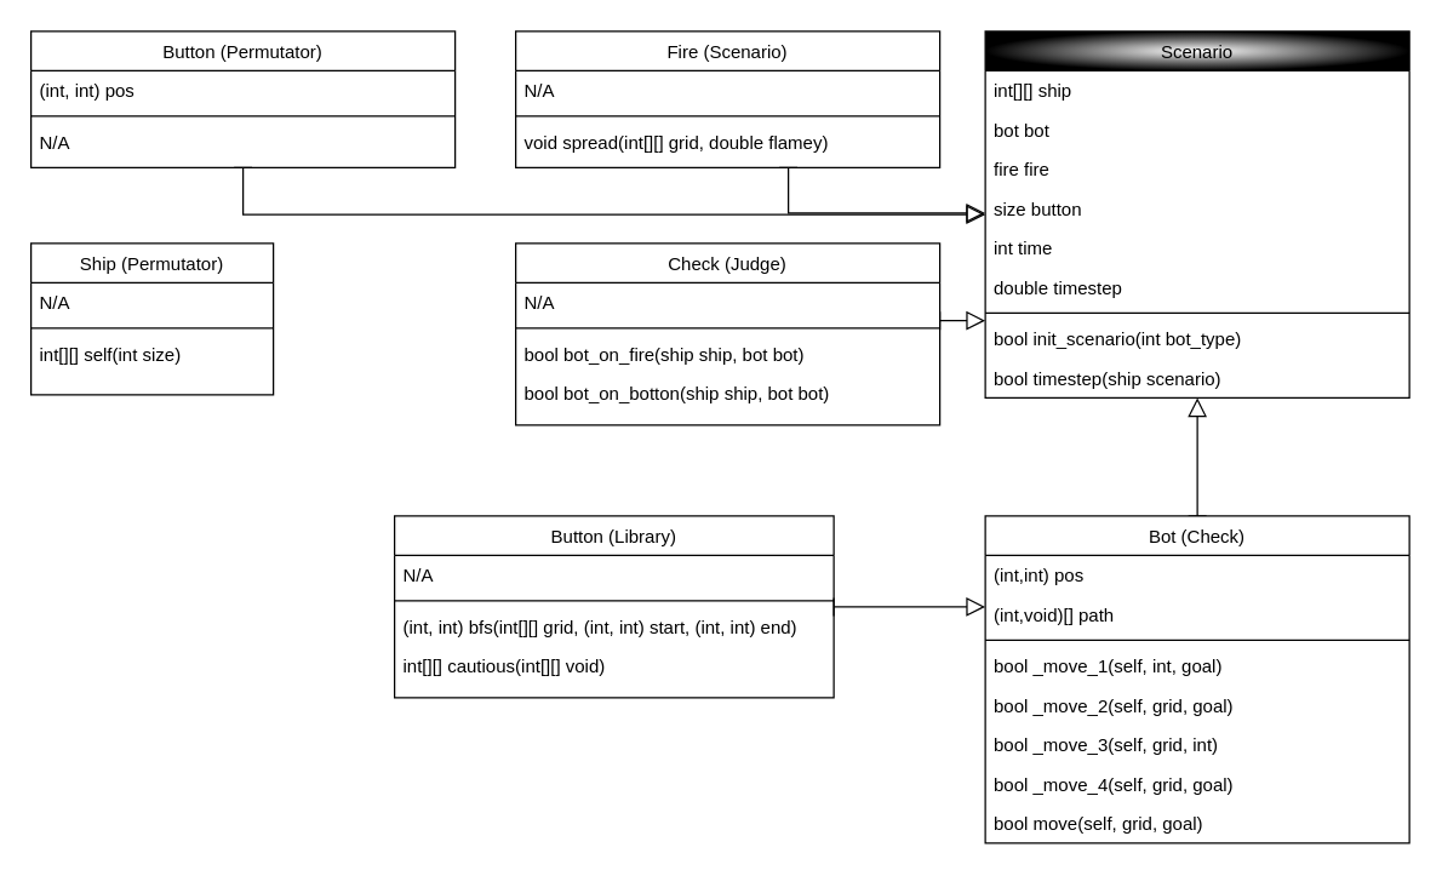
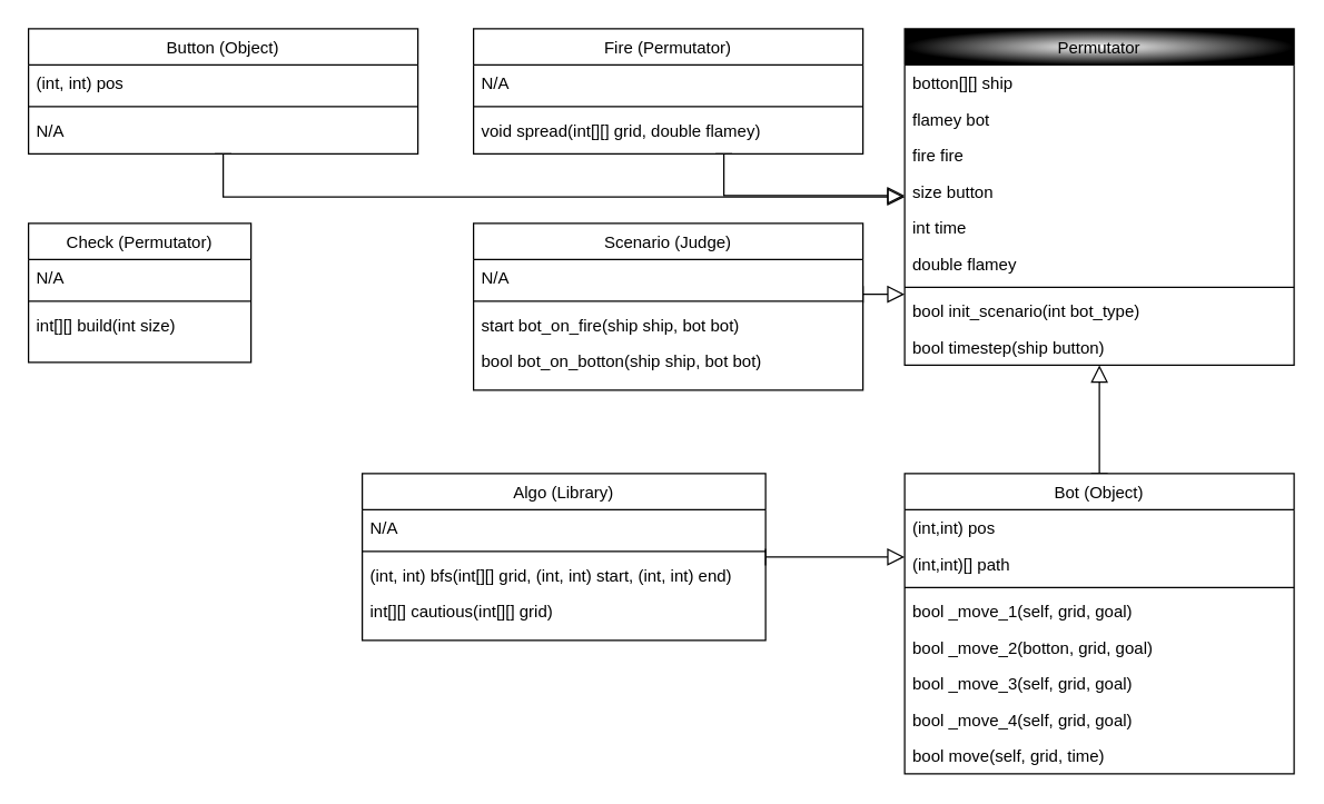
- <mxCell id="34" value="Button (Permutator)" style="swimlane;fontStyle=0;align=center;verticalAlign=top;childLayout=stackLayout;horizontal=1;startSize=26;horizontalStack=0;resizeParent=1;resizeLast=0;collapsible=1;marginBottom=0;rounded=0;shadow=0;strokeWidth=1;" parent="1" vertex="1"><mxGeometry x="20" y="20" width="280" height="90" as="geometry"><mxRectangle x="550" y="140" width="160" height="26" as="alternateBounds" /></mxGeometry></mxCell>
+ <mxCell id="34" value="Button (Object)" style="swimlane;fontStyle=0;align=center;verticalAlign=top;childLayout=stackLayout;horizontal=1;startSize=26;horizontalStack=0;resizeParent=1;resizeLast=0;collapsible=1;marginBottom=0;rounded=0;shadow=0;strokeWidth=1;" parent="1" vertex="1"><mxGeometry x="20" y="20" width="280" height="90" as="geometry"><mxRectangle x="550" y="140" width="160" height="26" as="alternateBounds" /></mxGeometry></mxCell>
- <mxCell id="20" value="Fire (Scenario)" style="swimlane;fontStyle=0;align=center;verticalAlign=top;childLayout=stackLayout;horizontal=1;startSize=26;horizontalStack=0;resizeParent=1;resizeLast=0;collapsible=1;marginBottom=0;rounded=0;shadow=0;strokeWidth=1;" parent="1" vertex="1"><mxGeometry x="340" y="20" width="280" height="90" as="geometry"><mxRectangle x="550" y="140" width="160" height="26" as="alternateBounds" /></mxGeometry></mxCell>
+ <mxCell id="20" value="Fire (Permutator)" style="swimlane;fontStyle=0;align=center;verticalAlign=top;childLayout=stackLayout;horizontal=1;startSize=26;horizontalStack=0;resizeParent=1;resizeLast=0;collapsible=1;marginBottom=0;rounded=0;shadow=0;strokeWidth=1;" parent="1" vertex="1"><mxGeometry x="340" y="20" width="280" height="90" as="geometry"><mxRectangle x="550" y="140" width="160" height="26" as="alternateBounds" /></mxGeometry></mxCell>
- <mxCell id="10" value="Scenario" style="swimlane;fontStyle=0;align=center;verticalAlign=top;childLayout=stackLayout;horizontal=1;startSize=26;horizontalStack=0;resizeParent=1;resizeLast=0;collapsible=1;marginBottom=0;rounded=0;shadow=0;strokeWidth=1;gradientColor=default;swimlaneFillColor=none;fillColor=default;gradientDirection=radial;" parent="1" vertex="1"><mxGeometry x="650" y="20" width="280" height="242" as="geometry"><mxRectangle x="550" y="140" width="160" height="26" as="alternateBounds" /></mxGeometry></mxCell>
+ <mxCell id="10" value="Permutator" style="swimlane;fontStyle=0;align=center;verticalAlign=top;childLayout=stackLayout;horizontal=1;startSize=26;horizontalStack=0;resizeParent=1;resizeLast=0;collapsible=1;marginBottom=0;rounded=0;shadow=0;strokeWidth=1;gradientColor=default;swimlaneFillColor=none;fillColor=default;gradientDirection=radial;" parent="1" vertex="1"><mxGeometry x="650" y="20" width="280" height="242" as="geometry"><mxRectangle x="550" y="140" width="160" height="26" as="alternateBounds" /></mxGeometry></mxCell>
- <mxCell id="11" value="int[][] ship" style="text;align=left;verticalAlign=top;spacingLeft=4;spacingRight=4;overflow=hidden;rotatable=0;points=[[0,0.5],[1,0.5]];portConstraint=eastwest;" parent="10" vertex="1"><mxGeometry y="26" width="280" height="26" as="geometry" /></mxCell>
+ <mxCell id="11" value="botton[][] ship" style="text;align=left;verticalAlign=top;spacingLeft=4;spacingRight=4;overflow=hidden;rotatable=0;points=[[0,0.5],[1,0.5]];portConstraint=eastwest;" parent="10" vertex="1"><mxGeometry y="26" width="280" height="26" as="geometry" /></mxCell>
- <mxCell id="12" value="bot bot" style="text;align=left;verticalAlign=top;spacingLeft=4;spacingRight=4;overflow=hidden;rotatable=0;points=[[0,0.5],[1,0.5]];portConstraint=eastwest;rounded=0;shadow=0;html=0;" parent="10" vertex="1"><mxGeometry y="52" width="280" height="26" as="geometry" /></mxCell>
+ <mxCell id="12" value="flamey bot" style="text;align=left;verticalAlign=top;spacingLeft=4;spacingRight=4;overflow=hidden;rotatable=0;points=[[0,0.5],[1,0.5]];portConstraint=eastwest;rounded=0;shadow=0;html=0;" parent="10" vertex="1"><mxGeometry y="52" width="280" height="26" as="geometry" /></mxCell>
- <mxCell id="2" value="Ship (Permutator)" style="swimlane;fontStyle=0;align=center;verticalAlign=top;childLayout=stackLayout;horizontal=1;startSize=26;horizontalStack=0;resizeParent=1;resizeLast=0;collapsible=1;marginBottom=0;rounded=0;shadow=0;strokeWidth=1;" parent="1" vertex="1"><mxGeometry x="20" y="160" width="160" height="100" as="geometry"><mxRectangle x="470" y="226" width="160" height="26" as="alternateBounds" /></mxGeometry></mxCell>
+ <mxCell id="2" value="Check (Permutator)" style="swimlane;fontStyle=0;align=center;verticalAlign=top;childLayout=stackLayout;horizontal=1;startSize=26;horizontalStack=0;resizeParent=1;resizeLast=0;collapsible=1;marginBottom=0;rounded=0;shadow=0;strokeWidth=1;" parent="1" vertex="1"><mxGeometry x="20" y="160" width="160" height="100" as="geometry"><mxRectangle x="470" y="226" width="160" height="26" as="alternateBounds" /></mxGeometry></mxCell>
- <mxCell id="38" value="Check (Judge)" style="swimlane;fontStyle=0;align=center;verticalAlign=top;childLayout=stackLayout;horizontal=1;startSize=26;horizontalStack=0;resizeParent=1;resizeLast=0;collapsible=1;marginBottom=0;rounded=0;shadow=0;strokeWidth=1;" parent="1" vertex="1"><mxGeometry x="340" y="160" width="280" height="120" as="geometry"><mxRectangle x="550" y="140" width="160" height="26" as="alternateBounds" /></mxGeometry></mxCell>
+ <mxCell id="38" value="Scenario (Judge)" style="swimlane;fontStyle=0;align=center;verticalAlign=top;childLayout=stackLayout;horizontal=1;startSize=26;horizontalStack=0;resizeParent=1;resizeLast=0;collapsible=1;marginBottom=0;rounded=0;shadow=0;strokeWidth=1;" parent="1" vertex="1"><mxGeometry x="340" y="160" width="280" height="120" as="geometry"><mxRectangle x="550" y="140" width="160" height="26" as="alternateBounds" /></mxGeometry></mxCell>
- <mxCell id="16" value="double timestep" style="text;align=left;verticalAlign=top;spacingLeft=4;spacingRight=4;overflow=hidden;rotatable=0;points=[[0,0.5],[1,0.5]];portConstraint=eastwest;rounded=0;shadow=0;html=0;" parent="10" vertex="1"><mxGeometry y="156" width="280" height="26" as="geometry" /></mxCell>
+ <mxCell id="16" value="double flamey" style="text;align=left;verticalAlign=top;spacingLeft=4;spacingRight=4;overflow=hidden;rotatable=0;points=[[0,0.5],[1,0.5]];portConstraint=eastwest;rounded=0;shadow=0;html=0;" parent="10" vertex="1"><mxGeometry y="156" width="280" height="26" as="geometry" /></mxCell>
- <mxCell id="5" value="int[][] self(int size)" style="text;align=left;verticalAlign=top;spacingLeft=4;spacingRight=4;overflow=hidden;rotatable=0;points=[[0,0.5],[1,0.5]];portConstraint=eastwest;" parent="2" vertex="1"><mxGeometry y="60" width="160" height="26" as="geometry" /></mxCell>
+ <mxCell id="5" value="int[][] build(int size)" style="text;align=left;verticalAlign=top;spacingLeft=4;spacingRight=4;overflow=hidden;rotatable=0;points=[[0,0.5],[1,0.5]];portConstraint=eastwest;" parent="2" vertex="1"><mxGeometry y="60" width="160" height="26" as="geometry" /></mxCell>
- <mxCell id="41" value="bool bot_on_fire(ship ship, bot bot)" style="text;align=left;verticalAlign=top;spacingLeft=4;spacingRight=4;overflow=hidden;rotatable=0;points=[[0,0.5],[1,0.5]];portConstraint=eastwest;" parent="38" vertex="1"><mxGeometry y="60" width="280" height="26" as="geometry" /></mxCell>
+ <mxCell id="41" value="start bot_on_fire(ship ship, bot bot)" style="text;align=left;verticalAlign=top;spacingLeft=4;spacingRight=4;overflow=hidden;rotatable=0;points=[[0,0.5],[1,0.5]];portConstraint=eastwest;" parent="38" vertex="1"><mxGeometry y="60" width="280" height="26" as="geometry" /></mxCell>
- <mxCell id="19" value="bool timestep(ship scenario)" style="text;align=left;verticalAlign=top;spacingLeft=4;spacingRight=4;overflow=hidden;rotatable=0;points=[[0,0.5],[1,0.5]];portConstraint=eastwest;" parent="10" vertex="1"><mxGeometry y="216" width="280" height="26" as="geometry" /></mxCell>
+ <mxCell id="19" value="bool timestep(ship button)" style="text;align=left;verticalAlign=top;spacingLeft=4;spacingRight=4;overflow=hidden;rotatable=0;points=[[0,0.5],[1,0.5]];portConstraint=eastwest;" parent="10" vertex="1"><mxGeometry y="216" width="280" height="26" as="geometry" /></mxCell>
- <mxCell id="43" value="Button (Library)" style="swimlane;fontStyle=0;align=center;verticalAlign=top;childLayout=stackLayout;horizontal=1;startSize=26;horizontalStack=0;resizeParent=1;resizeLast=0;collapsible=1;marginBottom=0;rounded=0;shadow=0;strokeWidth=1;" parent="1" vertex="1"><mxGeometry x="260" y="340" width="290" height="120" as="geometry"><mxRectangle x="550" y="140" width="160" height="26" as="alternateBounds" /></mxGeometry></mxCell>
+ <mxCell id="43" value="Algo (Library)" style="swimlane;fontStyle=0;align=center;verticalAlign=top;childLayout=stackLayout;horizontal=1;startSize=26;horizontalStack=0;resizeParent=1;resizeLast=0;collapsible=1;marginBottom=0;rounded=0;shadow=0;strokeWidth=1;" parent="1" vertex="1"><mxGeometry x="260" y="340" width="290" height="120" as="geometry"><mxRectangle x="550" y="140" width="160" height="26" as="alternateBounds" /></mxGeometry></mxCell>
- <mxCell id="25" value="Bot (Check)" style="swimlane;fontStyle=0;align=center;verticalAlign=top;childLayout=stackLayout;horizontal=1;startSize=26;horizontalStack=0;resizeParent=1;resizeLast=0;collapsible=1;marginBottom=0;rounded=0;shadow=0;strokeWidth=1;" parent="1" vertex="1"><mxGeometry x="650" y="340" width="280" height="216" as="geometry"><mxRectangle x="550" y="140" width="160" height="26" as="alternateBounds" /></mxGeometry></mxCell>
+ <mxCell id="25" value="Bot (Object)" style="swimlane;fontStyle=0;align=center;verticalAlign=top;childLayout=stackLayout;horizontal=1;startSize=26;horizontalStack=0;resizeParent=1;resizeLast=0;collapsible=1;marginBottom=0;rounded=0;shadow=0;strokeWidth=1;" parent="1" vertex="1"><mxGeometry x="650" y="340" width="280" height="216" as="geometry"><mxRectangle x="550" y="140" width="160" height="26" as="alternateBounds" /></mxGeometry></mxCell>
- <mxCell id="27" value="(int,void)[] path" style="text;align=left;verticalAlign=top;spacingLeft=4;spacingRight=4;overflow=hidden;rotatable=0;points=[[0,0.5],[1,0.5]];portConstraint=eastwest;" parent="25" vertex="1"><mxGeometry y="52" width="280" height="26" as="geometry" /></mxCell>
+ <mxCell id="27" value="(int,int)[] path" style="text;align=left;verticalAlign=top;spacingLeft=4;spacingRight=4;overflow=hidden;rotatable=0;points=[[0,0.5],[1,0.5]];portConstraint=eastwest;" parent="25" vertex="1"><mxGeometry y="52" width="280" height="26" as="geometry" /></mxCell>
- <mxCell id="47" value="int[][] cautious(int[][] void)" style="text;align=left;verticalAlign=top;spacingLeft=4;spacingRight=4;overflow=hidden;rotatable=0;points=[[0,0.5],[1,0.5]];portConstraint=eastwest;" parent="43" vertex="1"><mxGeometry y="86" width="290" height="26" as="geometry" /></mxCell>
+ <mxCell id="47" value="int[][] cautious(int[][] grid)" style="text;align=left;verticalAlign=top;spacingLeft=4;spacingRight=4;overflow=hidden;rotatable=0;points=[[0,0.5],[1,0.5]];portConstraint=eastwest;" parent="43" vertex="1"><mxGeometry y="86" width="290" height="26" as="geometry" /></mxCell>
- <mxCell id="29" value="bool _move_1(self, int, goal)" style="text;align=left;verticalAlign=top;spacingLeft=4;spacingRight=4;overflow=hidden;rotatable=0;points=[[0,0.5],[1,0.5]];portConstraint=eastwest;" parent="25" vertex="1"><mxGeometry y="86" width="280" height="26" as="geometry" /></mxCell>
+ <mxCell id="29" value="bool _move_1(self, grid, goal)" style="text;align=left;verticalAlign=top;spacingLeft=4;spacingRight=4;overflow=hidden;rotatable=0;points=[[0,0.5],[1,0.5]];portConstraint=eastwest;" parent="25" vertex="1"><mxGeometry y="86" width="280" height="26" as="geometry" /></mxCell>
- <mxCell id="30" value="bool _move_2(self, grid, goal)" style="text;align=left;verticalAlign=top;spacingLeft=4;spacingRight=4;overflow=hidden;rotatable=0;points=[[0,0.5],[1,0.5]];portConstraint=eastwest;" parent="25" vertex="1"><mxGeometry y="112" width="280" height="26" as="geometry" /></mxCell>
+ <mxCell id="30" value="bool _move_2(botton, grid, goal)" style="text;align=left;verticalAlign=top;spacingLeft=4;spacingRight=4;overflow=hidden;rotatable=0;points=[[0,0.5],[1,0.5]];portConstraint=eastwest;" parent="25" vertex="1"><mxGeometry y="112" width="280" height="26" as="geometry" /></mxCell>
- <mxCell id="31" value="bool _move_3(self, grid, int)" style="text;align=left;verticalAlign=top;spacingLeft=4;spacingRight=4;overflow=hidden;rotatable=0;points=[[0,0.5],[1,0.5]];portConstraint=eastwest;" parent="25" vertex="1"><mxGeometry y="138" width="280" height="26" as="geometry" /></mxCell>
+ <mxCell id="31" value="bool _move_3(self, grid, goal)" style="text;align=left;verticalAlign=top;spacingLeft=4;spacingRight=4;overflow=hidden;rotatable=0;points=[[0,0.5],[1,0.5]];portConstraint=eastwest;" parent="25" vertex="1"><mxGeometry y="138" width="280" height="26" as="geometry" /></mxCell>
- <mxCell id="33" value="bool move(self, grid, goal)" style="text;align=left;verticalAlign=top;spacingLeft=4;spacingRight=4;overflow=hidden;rotatable=0;points=[[0,0.5],[1,0.5]];portConstraint=eastwest;" parent="25" vertex="1"><mxGeometry y="190" width="280" height="26" as="geometry" /></mxCell>
+ <mxCell id="33" value="bool move(self, grid, time)" style="text;align=left;verticalAlign=top;spacingLeft=4;spacingRight=4;overflow=hidden;rotatable=0;points=[[0,0.5],[1,0.5]];portConstraint=eastwest;" parent="25" vertex="1"><mxGeometry y="190" width="280" height="26" as="geometry" /></mxCell>
